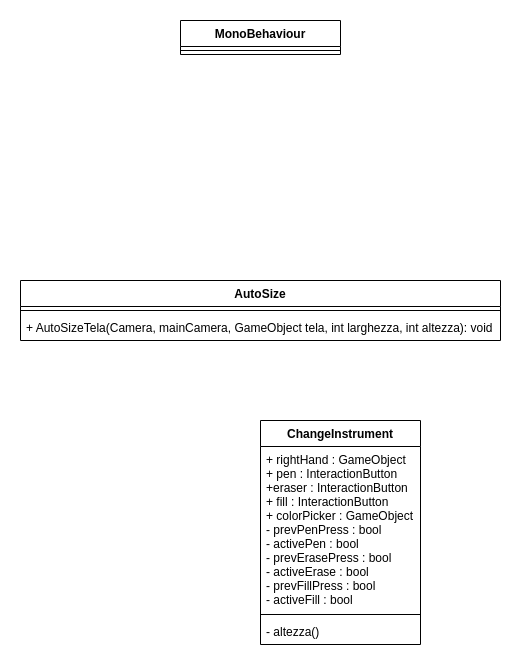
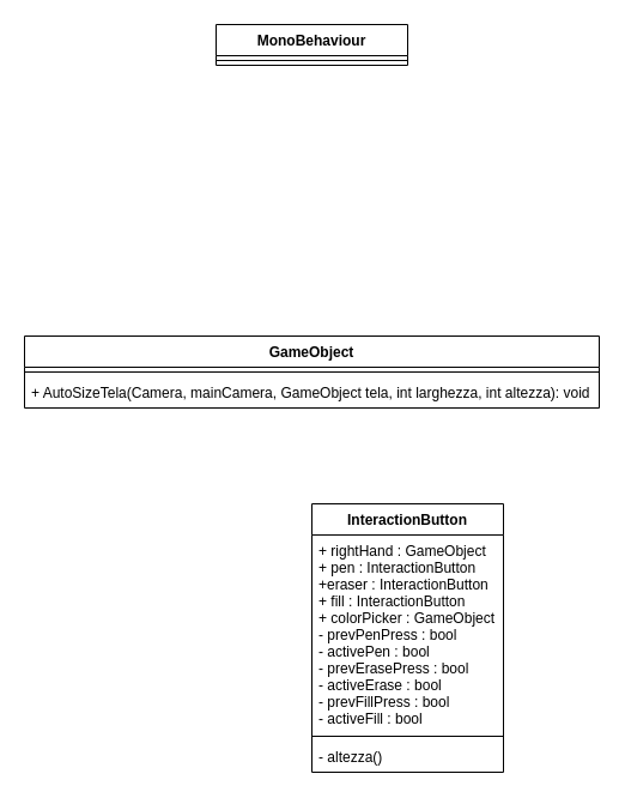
- <mxCell id="2" value="AutoSize" style="swimlane;fontStyle=1;align=center;verticalAlign=top;childLayout=stackLayout;horizontal=1;startSize=26;horizontalStack=0;resizeParent=1;resizeLast=0;collapsible=1;marginBottom=0;rounded=0;shadow=0;strokeWidth=1;" parent="1" vertex="1"><mxGeometry x="20" y="280" width="480" height="60" as="geometry"><mxRectangle x="100" y="280" width="160" height="26" as="alternateBounds" /></mxGeometry></mxCell>
+ <mxCell id="2" value="GameObject" style="swimlane;fontStyle=1;align=center;verticalAlign=top;childLayout=stackLayout;horizontal=1;startSize=26;horizontalStack=0;resizeParent=1;resizeLast=0;collapsible=1;marginBottom=0;rounded=0;shadow=0;strokeWidth=1;" parent="1" vertex="1"><mxGeometry x="20" y="280" width="480" height="60" as="geometry"><mxRectangle x="100" y="280" width="160" height="26" as="alternateBounds" /></mxGeometry></mxCell>
- <mxCell id="7" value="ChangeInstrument" style="swimlane;fontStyle=1;align=center;verticalAlign=top;childLayout=stackLayout;horizontal=1;startSize=26;horizontalStack=0;resizeParent=1;resizeParentMax=0;resizeLast=0;collapsible=1;marginBottom=0;" vertex="1" parent="1"><mxGeometry x="260" y="420" width="160" height="224" as="geometry" /></mxCell>
+ <mxCell id="7" value="InteractionButton" style="swimlane;fontStyle=1;align=center;verticalAlign=top;childLayout=stackLayout;horizontal=1;startSize=26;horizontalStack=0;resizeParent=1;resizeParentMax=0;resizeLast=0;collapsible=1;marginBottom=0;" vertex="1" parent="1"><mxGeometry x="260" y="420" width="160" height="224" as="geometry" /></mxCell>
